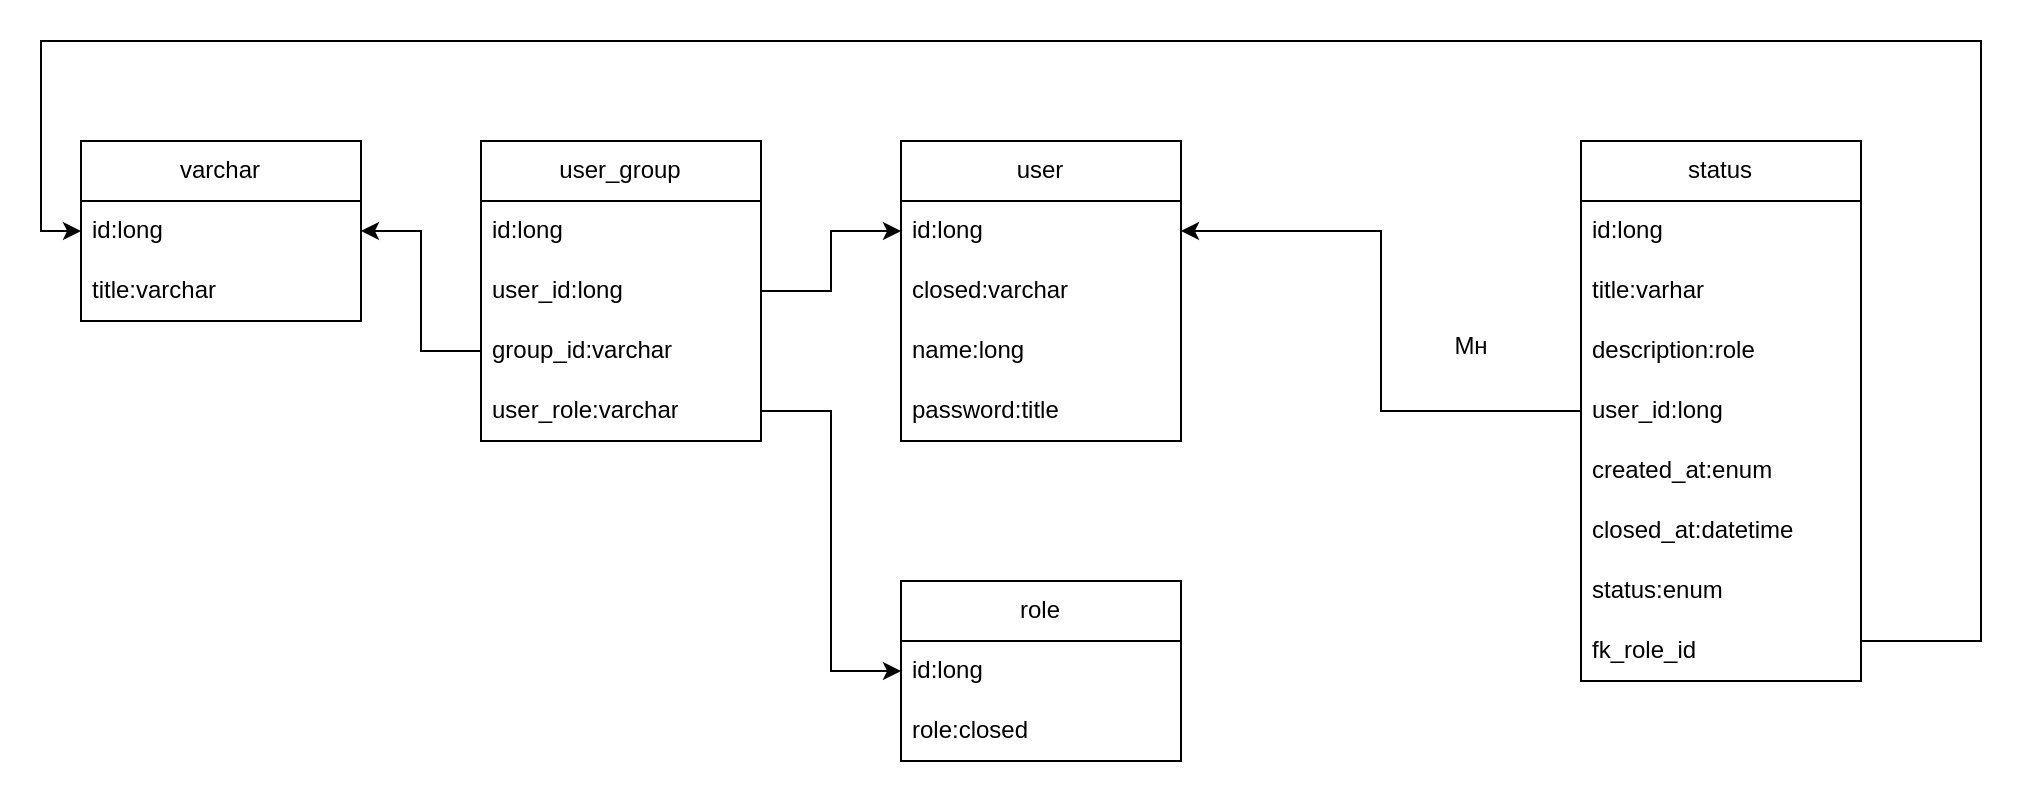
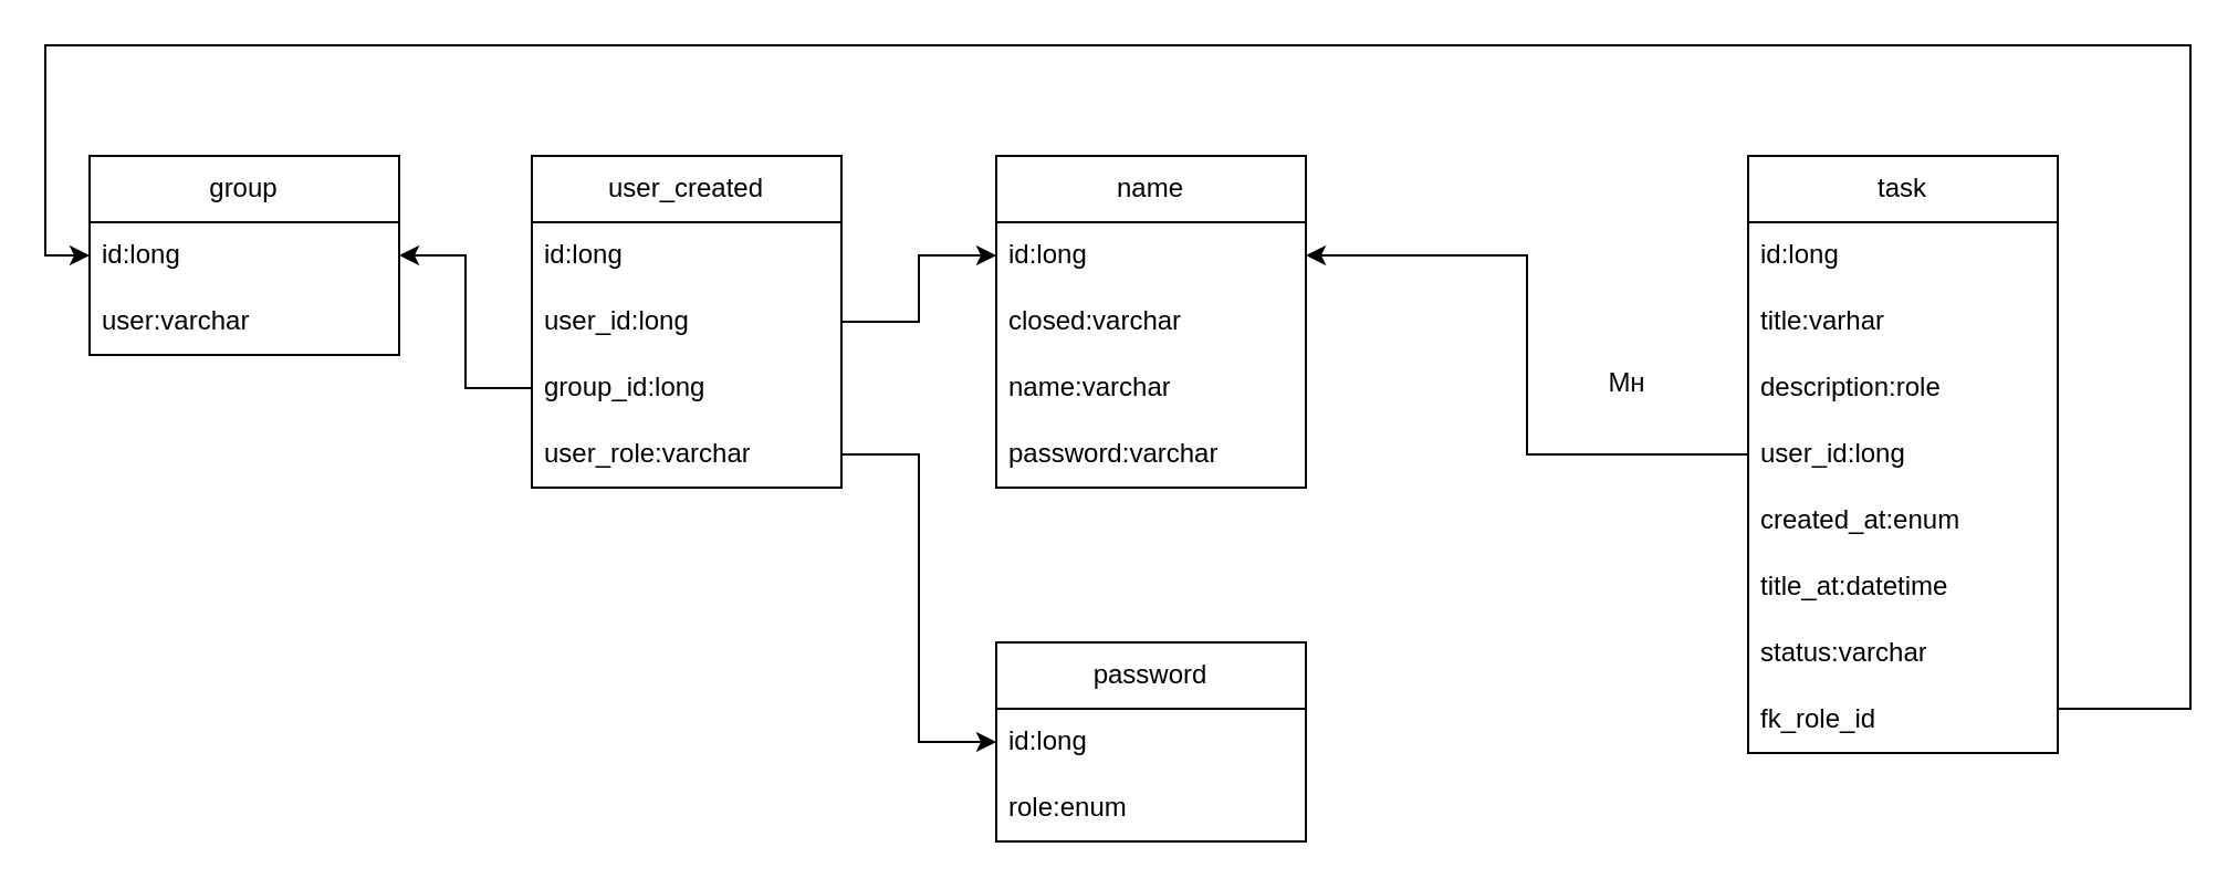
- <mxCell id="18" value="varchar" style="swimlane;fontStyle=0;childLayout=stackLayout;horizontal=1;startSize=30;horizontalStack=0;resizeParent=1;resizeParentMax=0;resizeLast=0;collapsible=1;marginBottom=0;whiteSpace=wrap;html=1;" parent="1" vertex="1"><mxGeometry x="40" y="70" width="140" height="90" as="geometry" /></mxCell>
+ <mxCell id="18" value="group" style="swimlane;fontStyle=0;childLayout=stackLayout;horizontal=1;startSize=30;horizontalStack=0;resizeParent=1;resizeParentMax=0;resizeLast=0;collapsible=1;marginBottom=0;whiteSpace=wrap;html=1;" parent="1" vertex="1"><mxGeometry x="40" y="70" width="140" height="90" as="geometry" /></mxCell>
- <mxCell id="21" value="user_group" style="swimlane;fontStyle=0;childLayout=stackLayout;horizontal=1;startSize=30;horizontalStack=0;resizeParent=1;resizeParentMax=0;resizeLast=0;collapsible=1;marginBottom=0;whiteSpace=wrap;html=1;" parent="1" vertex="1"><mxGeometry x="240" y="70" width="140" height="150" as="geometry" /></mxCell>
+ <mxCell id="21" value="user_created" style="swimlane;fontStyle=0;childLayout=stackLayout;horizontal=1;startSize=30;horizontalStack=0;resizeParent=1;resizeParentMax=0;resizeLast=0;collapsible=1;marginBottom=0;whiteSpace=wrap;html=1;" parent="1" vertex="1"><mxGeometry x="240" y="70" width="140" height="150" as="geometry" /></mxCell>
- <mxCell id="2" value="user" style="swimlane;fontStyle=0;childLayout=stackLayout;horizontal=1;startSize=30;horizontalStack=0;resizeParent=1;resizeParentMax=0;resizeLast=0;collapsible=1;marginBottom=0;whiteSpace=wrap;html=1;" parent="1" vertex="1"><mxGeometry x="450" y="70" width="140" height="150" as="geometry" /></mxCell>
+ <mxCell id="2" value="name" style="swimlane;fontStyle=0;childLayout=stackLayout;horizontal=1;startSize=30;horizontalStack=0;resizeParent=1;resizeParentMax=0;resizeLast=0;collapsible=1;marginBottom=0;whiteSpace=wrap;html=1;" parent="1" vertex="1"><mxGeometry x="450" y="70" width="140" height="150" as="geometry" /></mxCell>
- <mxCell id="7" value="status" style="swimlane;fontStyle=0;childLayout=stackLayout;horizontal=1;startSize=30;horizontalStack=0;resizeParent=1;resizeParentMax=0;resizeLast=0;collapsible=1;marginBottom=0;whiteSpace=wrap;html=1;" parent="1" vertex="1"><mxGeometry x="790" y="70" width="140" height="270" as="geometry" /></mxCell>
+ <mxCell id="7" value="task" style="swimlane;fontStyle=0;childLayout=stackLayout;horizontal=1;startSize=30;horizontalStack=0;resizeParent=1;resizeParentMax=0;resizeLast=0;collapsible=1;marginBottom=0;whiteSpace=wrap;html=1;" parent="1" vertex="1"><mxGeometry x="790" y="70" width="140" height="270" as="geometry" /></mxCell>
- <mxCell id="20" value="title:varchar" style="text;strokeColor=none;fillColor=none;align=left;verticalAlign=middle;spacingLeft=4;spacingRight=4;overflow=hidden;points=[[0,0.5],[1,0.5]];portConstraint=eastwest;rotatable=0;whiteSpace=wrap;html=1;" parent="18" vertex="1"><mxGeometry y="60" width="140" height="30" as="geometry" /></mxCell>
+ <mxCell id="20" value="user:varchar" style="text;strokeColor=none;fillColor=none;align=left;verticalAlign=middle;spacingLeft=4;spacingRight=4;overflow=hidden;points=[[0,0.5],[1,0.5]];portConstraint=eastwest;rotatable=0;whiteSpace=wrap;html=1;" parent="18" vertex="1"><mxGeometry y="60" width="140" height="30" as="geometry" /></mxCell>
- <mxCell id="24" value="group_id:varchar" style="text;strokeColor=none;fillColor=none;align=left;verticalAlign=middle;spacingLeft=4;spacingRight=4;overflow=hidden;points=[[0,0.5],[1,0.5]];portConstraint=eastwest;rotatable=0;whiteSpace=wrap;html=1;" parent="21" vertex="1"><mxGeometry y="90" width="140" height="30" as="geometry" /></mxCell>
+ <mxCell id="24" value="group_id:long" style="text;strokeColor=none;fillColor=none;align=left;verticalAlign=middle;spacingLeft=4;spacingRight=4;overflow=hidden;points=[[0,0.5],[1,0.5]];portConstraint=eastwest;rotatable=0;whiteSpace=wrap;html=1;" parent="21" vertex="1"><mxGeometry y="90" width="140" height="30" as="geometry" /></mxCell>
- <mxCell id="5" value="name:long" style="text;strokeColor=none;fillColor=none;align=left;verticalAlign=middle;spacingLeft=4;spacingRight=4;overflow=hidden;points=[[0,0.5],[1,0.5]];portConstraint=eastwest;rotatable=0;whiteSpace=wrap;html=1;" parent="2" vertex="1"><mxGeometry y="90" width="140" height="30" as="geometry" /></mxCell>
+ <mxCell id="5" value="name:varchar" style="text;strokeColor=none;fillColor=none;align=left;verticalAlign=middle;spacingLeft=4;spacingRight=4;overflow=hidden;points=[[0,0.5],[1,0.5]];portConstraint=eastwest;rotatable=0;whiteSpace=wrap;html=1;" parent="2" vertex="1"><mxGeometry y="90" width="140" height="30" as="geometry" /></mxCell>
- <mxCell id="6" value="password:title" style="text;strokeColor=none;fillColor=none;align=left;verticalAlign=middle;spacingLeft=4;spacingRight=4;overflow=hidden;points=[[0,0.5],[1,0.5]];portConstraint=eastwest;rotatable=0;whiteSpace=wrap;html=1;" parent="2" vertex="1"><mxGeometry y="120" width="140" height="30" as="geometry" /></mxCell>
+ <mxCell id="6" value="password:varchar" style="text;strokeColor=none;fillColor=none;align=left;verticalAlign=middle;spacingLeft=4;spacingRight=4;overflow=hidden;points=[[0,0.5],[1,0.5]];portConstraint=eastwest;rotatable=0;whiteSpace=wrap;html=1;" parent="2" vertex="1"><mxGeometry y="120" width="140" height="30" as="geometry" /></mxCell>
- <mxCell id="13" value="closed_at:datetime" style="text;strokeColor=none;fillColor=none;align=left;verticalAlign=middle;spacingLeft=4;spacingRight=4;overflow=hidden;points=[[0,0.5],[1,0.5]];portConstraint=eastwest;rotatable=0;whiteSpace=wrap;html=1;" vertex="1" parent="7"><mxGeometry y="180" width="140" height="30" as="geometry" /></mxCell>
+ <mxCell id="13" value="title_at:datetime" style="text;strokeColor=none;fillColor=none;align=left;verticalAlign=middle;spacingLeft=4;spacingRight=4;overflow=hidden;points=[[0,0.5],[1,0.5]];portConstraint=eastwest;rotatable=0;whiteSpace=wrap;html=1;" vertex="1" parent="7"><mxGeometry y="180" width="140" height="30" as="geometry" /></mxCell>
- <mxCell id="14" value="status:enum" style="text;strokeColor=none;fillColor=none;align=left;verticalAlign=middle;spacingLeft=4;spacingRight=4;overflow=hidden;points=[[0,0.5],[1,0.5]];portConstraint=eastwest;rotatable=0;whiteSpace=wrap;html=1;" parent="7" vertex="1"><mxGeometry y="210" width="140" height="30" as="geometry" /></mxCell>
+ <mxCell id="14" value="status:varchar" style="text;strokeColor=none;fillColor=none;align=left;verticalAlign=middle;spacingLeft=4;spacingRight=4;overflow=hidden;points=[[0,0.5],[1,0.5]];portConstraint=eastwest;rotatable=0;whiteSpace=wrap;html=1;" parent="7" vertex="1"><mxGeometry y="210" width="140" height="30" as="geometry" /></mxCell>
- <mxCell id="28" value="role" style="swimlane;fontStyle=0;childLayout=stackLayout;horizontal=1;startSize=30;horizontalStack=0;resizeParent=1;resizeParentMax=0;resizeLast=0;collapsible=1;marginBottom=0;whiteSpace=wrap;html=1;" parent="1" vertex="1"><mxGeometry x="450" y="290" width="140" height="90" as="geometry" /></mxCell>
+ <mxCell id="28" value="password" style="swimlane;fontStyle=0;childLayout=stackLayout;horizontal=1;startSize=30;horizontalStack=0;resizeParent=1;resizeParentMax=0;resizeLast=0;collapsible=1;marginBottom=0;whiteSpace=wrap;html=1;" parent="1" vertex="1"><mxGeometry x="450" y="290" width="140" height="90" as="geometry" /></mxCell>
- <mxCell id="30" value="role:closed" style="text;strokeColor=none;fillColor=none;align=left;verticalAlign=middle;spacingLeft=4;spacingRight=4;overflow=hidden;points=[[0,0.5],[1,0.5]];portConstraint=eastwest;rotatable=0;whiteSpace=wrap;html=1;" parent="28" vertex="1"><mxGeometry y="60" width="140" height="30" as="geometry" /></mxCell>
+ <mxCell id="30" value="role:enum" style="text;strokeColor=none;fillColor=none;align=left;verticalAlign=middle;spacingLeft=4;spacingRight=4;overflow=hidden;points=[[0,0.5],[1,0.5]];portConstraint=eastwest;rotatable=0;whiteSpace=wrap;html=1;" parent="28" vertex="1"><mxGeometry y="60" width="140" height="30" as="geometry" /></mxCell>
